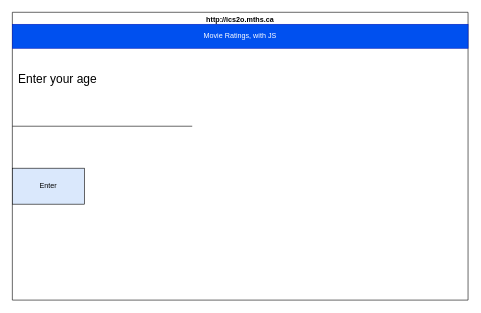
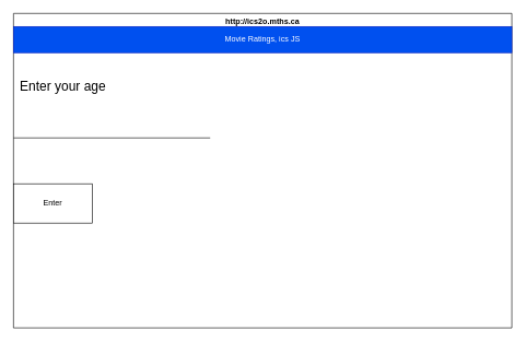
- <mxCell id="3" value="Movie Ratings, with JS" style="whiteSpace=wrap;html=1;fillColor=#0050ef;fontColor=#ffffff;strokeColor=#001DBC;" vertex="1" parent="2"><mxGeometry y="20" width="760" height="40" as="geometry" /></mxCell>
+ <mxCell id="3" value="Movie Ratings, ics JS" style="whiteSpace=wrap;html=1;fillColor=#0050ef;fontColor=#ffffff;strokeColor=#001DBC;" vertex="1" parent="2"><mxGeometry y="20" width="760" height="40" as="geometry" /></mxCell>
- <mxCell id="7" value="Enter" style="whiteSpace=wrap;html=1;fillColor=#dae8fc;" vertex="1" parent="2"><mxGeometry y="260" width="120" height="60" as="geometry" /></mxCell>
+ <mxCell id="7" value="Enter" style="whiteSpace=wrap;html=1;" vertex="1" parent="2"><mxGeometry y="260" width="120" height="60" as="geometry" /></mxCell>
